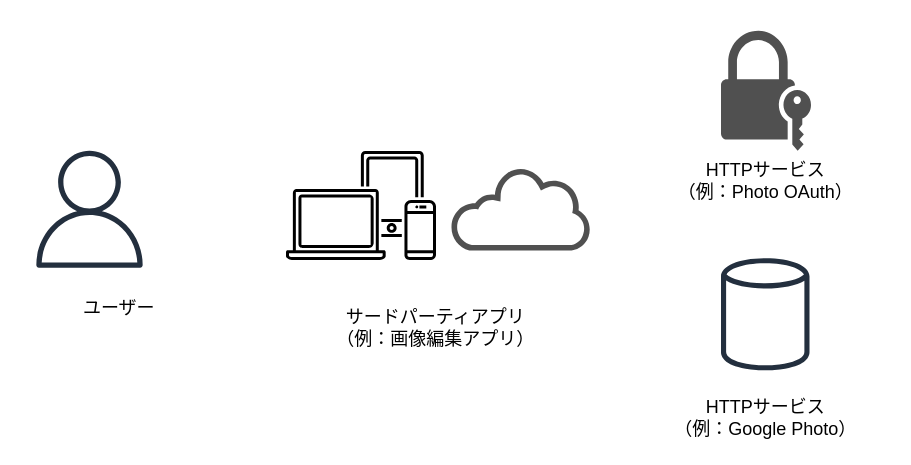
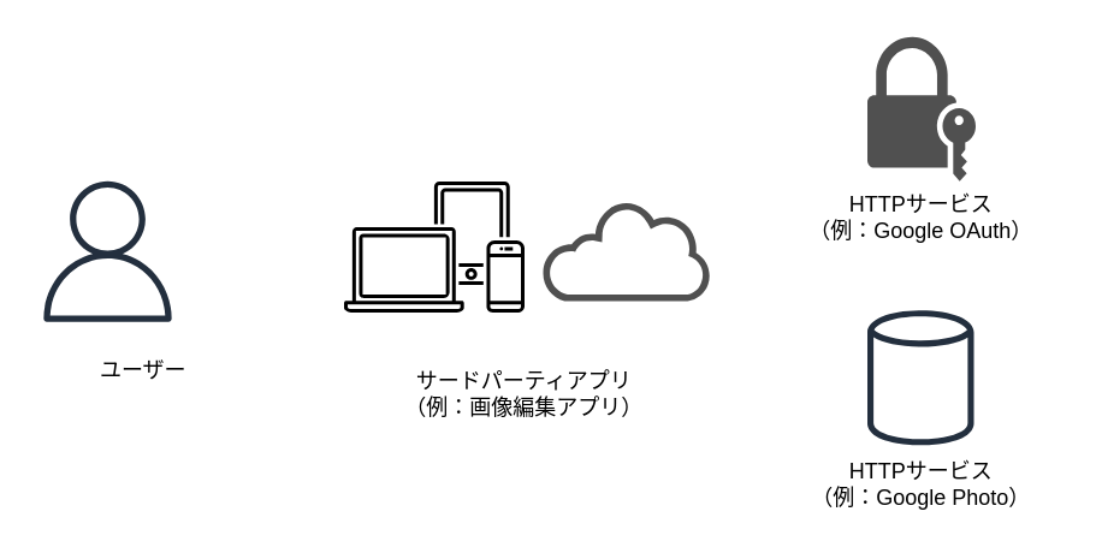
- <mxCell id="9" value="HTTPサービス&lt;br&gt;（例：Photo OAuth）" style="text;html=1;strokeColor=none;fillColor=none;align=center;verticalAlign=middle;whiteSpace=wrap;rounded=0;" vertex="1" parent="1"><mxGeometry x="435" y="100" width="150" height="40" as="geometry" /></mxCell>
+ <mxCell id="9" value="HTTPサービス&lt;br&gt;（例：Google OAuth）" style="text;html=1;strokeColor=none;fillColor=none;align=center;verticalAlign=middle;whiteSpace=wrap;rounded=0;" vertex="1" parent="1"><mxGeometry x="435" y="100" width="150" height="40" as="geometry" /></mxCell>
- <mxCell id="10" value="HTTPサービス&lt;br&gt;（例：Google Photo）" style="text;html=1;strokeColor=none;fillColor=none;align=center;verticalAlign=middle;whiteSpace=wrap;rounded=0;" vertex="1" parent="1"><mxGeometry x="434.5" y="258" width="150" height="40" as="geometry" /></mxCell>
+ <mxCell id="10" value="HTTPサービス&lt;br&gt;（例：Google Photo）" style="text;html=1;strokeColor=none;fillColor=none;align=center;verticalAlign=middle;whiteSpace=wrap;rounded=0;" vertex="1" parent="1"><mxGeometry x="434.5" y="248" width="150" height="40" as="geometry" /></mxCell>
